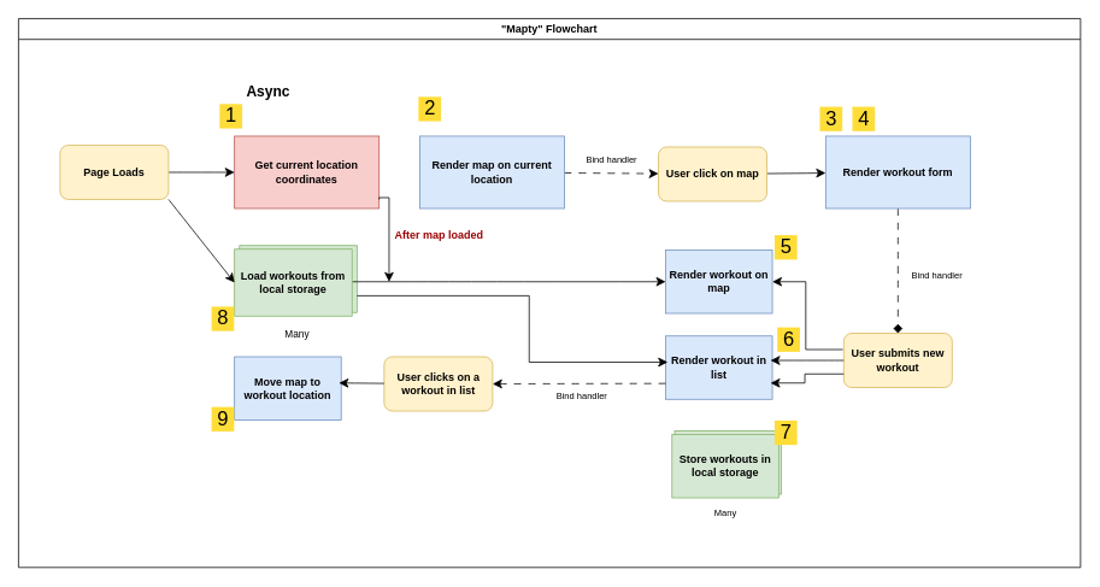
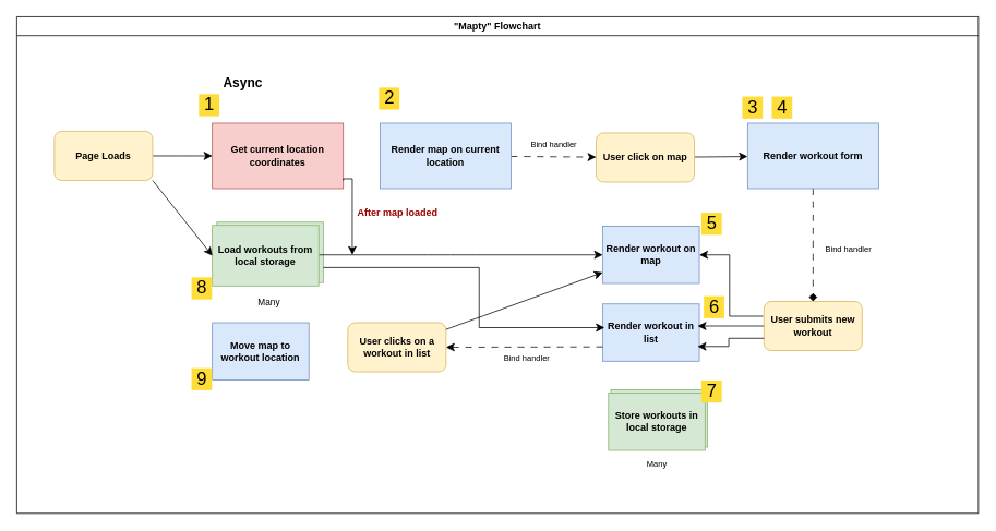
- <mxCell id="41" style="edgeStyle=none;curved=1;rounded=0;orthogonalLoop=1;jettySize=auto;html=1;entryX=0.979;entryY=0.414;entryDx=0;entryDy=0;entryPerimeter=0;fontSize=12;startSize=8;endSize=8;" edge="1" parent="1" source="38" target="40"><mxGeometry relative="1" as="geometry" /></mxCell>
+ <mxCell id="41" style="edgeStyle=none;curved=1;rounded=0;orthogonalLoop=1;jettySize=auto;html=1;fontSize=12;startSize=8;endSize=8;" edge="1" parent="1" source="38" target="21"><mxGeometry relative="1" as="geometry" /></mxCell>
